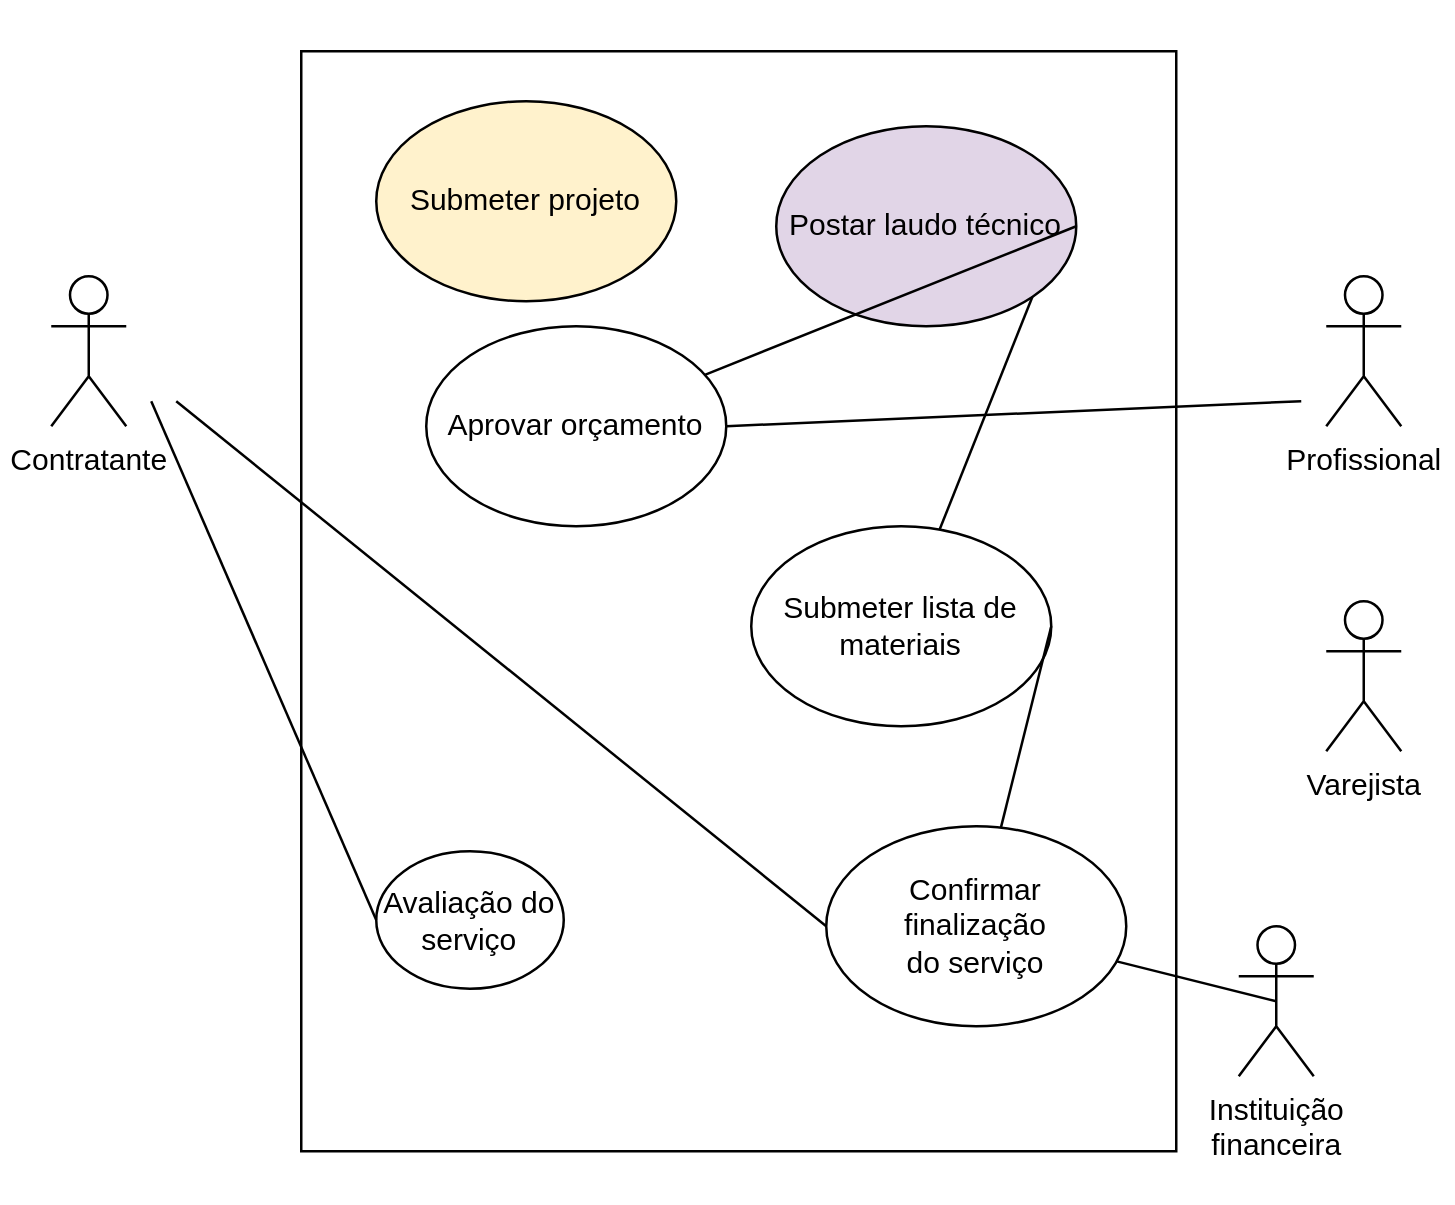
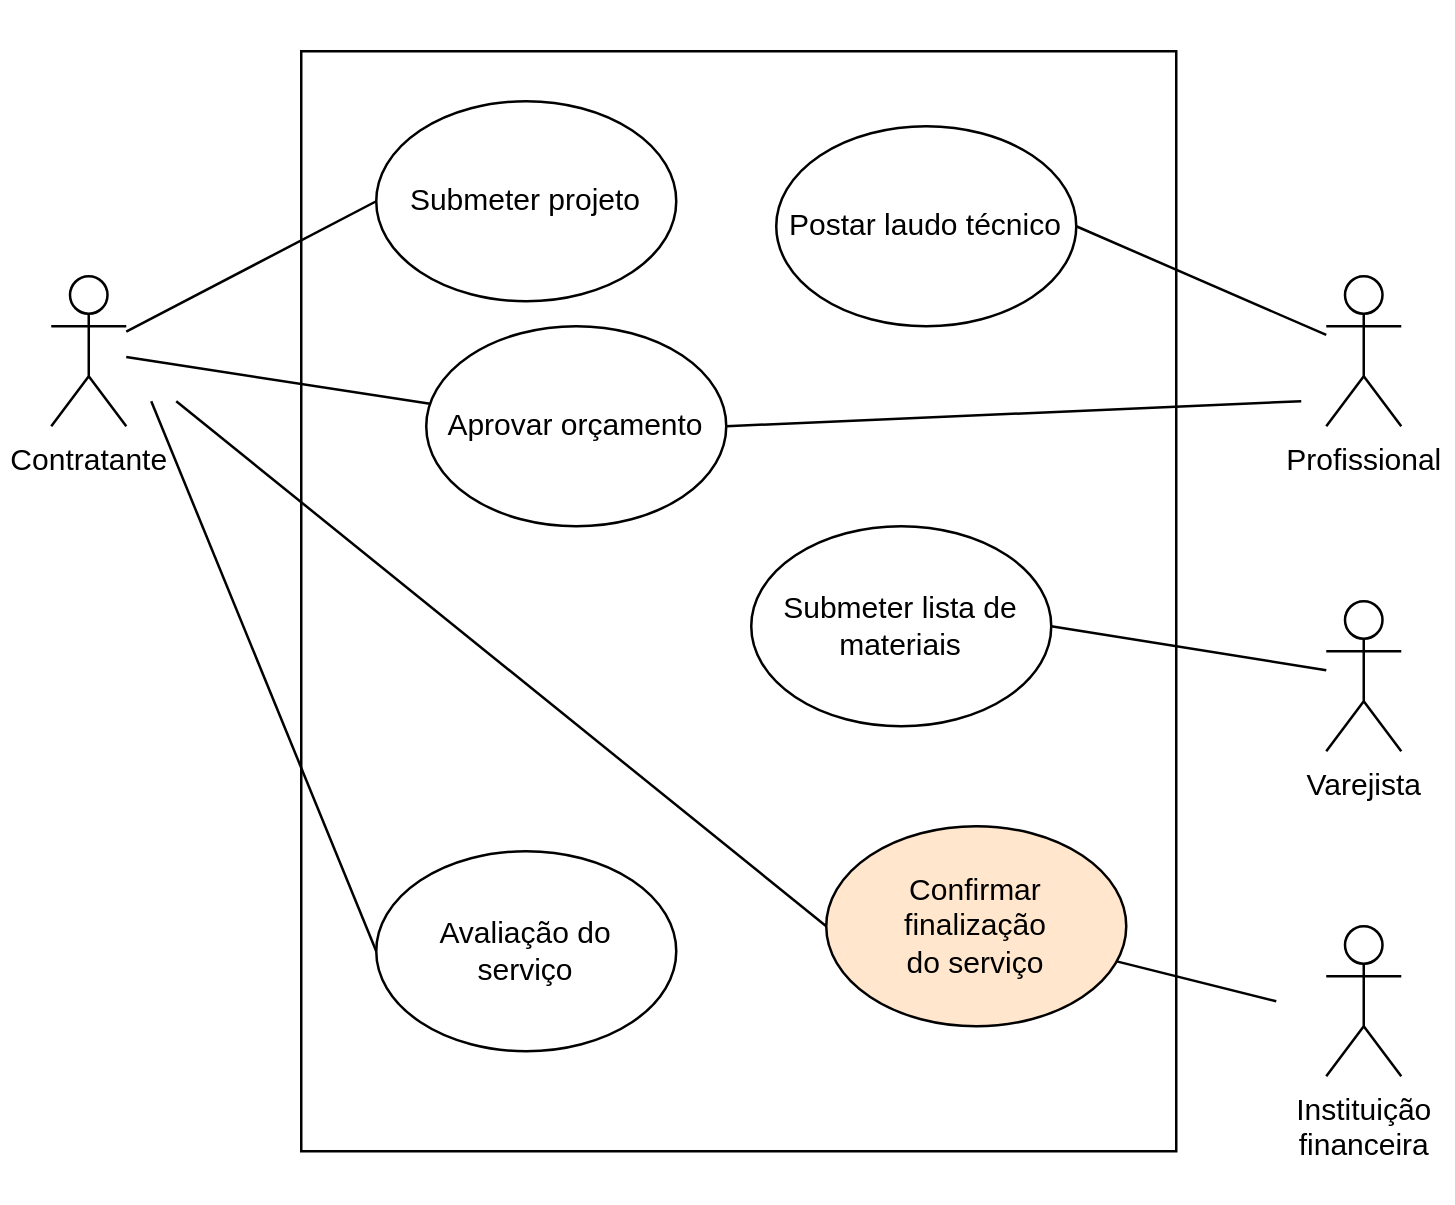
- <mxCell id="3" value="Submeter projeto" style="ellipse;whiteSpace=wrap;html=1;fillColor=#fff2cc;" parent="1" vertex="1"><mxGeometry x="150" y="40" width="120" height="80" as="geometry" /></mxCell>
+ <mxCell id="3" value="Submeter projeto" style="ellipse;whiteSpace=wrap;html=1;" parent="1" vertex="1"><mxGeometry x="150" y="40" width="120" height="80" as="geometry" /></mxCell>
- <mxCell id="5" value="Postar laudo técnico" style="ellipse;whiteSpace=wrap;html=1;fillColor=#e1d5e7;" parent="1" vertex="1"><mxGeometry x="310" y="50" width="120" height="80" as="geometry" /></mxCell>
+ <mxCell id="5" value="Postar laudo técnico" style="ellipse;whiteSpace=wrap;html=1;" parent="1" vertex="1"><mxGeometry x="310" y="50" width="120" height="80" as="geometry" /></mxCell>
+ <mxCell id="13" value="" style="endArrow=none;html=1;rounded=0;entryX=0;entryY=0.5;entryDx=0;entryDy=0;" parent="1" source="9" target="3" edge="1"><mxGeometry width="50" height="50" relative="1" as="geometry"><mxPoint x="160" y="310" as="sourcePoint" /><mxPoint x="210" y="260" as="targetPoint" /></mxGeometry></mxCell>
- <mxCell id="17" value="" style="endArrow=none;html=1;rounded=0;exitX=1;exitY=0.5;exitDx=0;exitDy=0;" parent="1" source="5" target="4" edge="1"><mxGeometry width="50" height="50" relative="1" as="geometry"><mxPoint x="160" y="310" as="sourcePoint" /><mxPoint x="210" y="260" as="targetPoint" /></mxGeometry></mxCell>
+ <mxCell id="17" value="" style="endArrow=none;html=1;rounded=0;exitX=1;exitY=0.5;exitDx=0;exitDy=0;" parent="1" source="5" target="10" edge="1"><mxGeometry width="50" height="50" relative="1" as="geometry"><mxPoint x="160" y="310" as="sourcePoint" /><mxPoint x="210" y="260" as="targetPoint" /></mxGeometry></mxCell>
- <mxCell id="21" value="" style="endArrow=none;html=1;rounded=0;entryX=1;entryY=1;entryDx=0;entryDy=0;" parent="1" source="6" edge="1" target="5"><mxGeometry width="50" height="50" relative="1" as="geometry"><mxPoint x="160" y="310" as="sourcePoint" /><mxPoint x="510" y="180" as="targetPoint" /></mxGeometry></mxCell>
+ <mxCell id="14" value="" style="endArrow=none;html=1;rounded=0;" parent="1" source="9" target="4" edge="1"><mxGeometry width="50" height="50" relative="1" as="geometry"><mxPoint x="160" y="310" as="sourcePoint" /><mxPoint x="210" y="260" as="targetPoint" /></mxGeometry></mxCell>
- <mxCell id="19" value="" style="endArrow=none;html=1;rounded=0;exitX=1;exitY=0.5;exitDx=0;exitDy=0;" parent="1" source="6" target="7" edge="1"><mxGeometry width="50" height="50" relative="1" as="geometry"><mxPoint x="160" y="310" as="sourcePoint" /><mxPoint x="210" y="260" as="targetPoint" /></mxGeometry></mxCell>
+ <mxCell id="19" value="" style="endArrow=none;html=1;rounded=0;exitX=1;exitY=0.5;exitDx=0;exitDy=0;" parent="1" source="6" target="11" edge="1"><mxGeometry width="50" height="50" relative="1" as="geometry"><mxPoint x="160" y="310" as="sourcePoint" /><mxPoint x="210" y="260" as="targetPoint" /></mxGeometry></mxCell>
- <mxCell id="8" value="Avaliação do&lt;br&gt;serviço" style="ellipse;whiteSpace=wrap;html=1;" parent="1" vertex="1"><mxGeometry x="150" y="340" width="75" height="55" as="geometry" /></mxCell>
+ <mxCell id="8" value="Avaliação do&lt;br&gt;serviço" style="ellipse;whiteSpace=wrap;html=1;" parent="1" vertex="1"><mxGeometry x="150" y="340" width="120" height="80" as="geometry" /></mxCell>
- <mxCell id="7" value="Confirmar&lt;br&gt;finalização&lt;br&gt;do serviço" style="ellipse;whiteSpace=wrap;html=1;" parent="1" vertex="1"><mxGeometry x="330" y="330" width="120" height="80" as="geometry" /></mxCell>
+ <mxCell id="7" value="Confirmar&lt;br&gt;finalização&lt;br&gt;do serviço" style="ellipse;whiteSpace=wrap;html=1;fillColor=#ffe6cc;" parent="1" vertex="1"><mxGeometry x="330" y="330" width="120" height="80" as="geometry" /></mxCell>
- <mxCell id="12" value="Instituição&lt;div&gt;financeira&lt;/div&gt;" style="shape=umlActor;verticalLabelPosition=bottom;verticalAlign=top;html=1;outlineConnect=0;" parent="1" vertex="1"><mxGeometry x="495" y="370" width="30" height="60" as="geometry" /></mxCell>
+ <mxCell id="12" value="Instituição&lt;div&gt;financeira&lt;/div&gt;" style="shape=umlActor;verticalLabelPosition=bottom;verticalAlign=top;html=1;outlineConnect=0;" parent="1" vertex="1"><mxGeometry x="530" y="370" width="30" height="60" as="geometry" /></mxCell>
